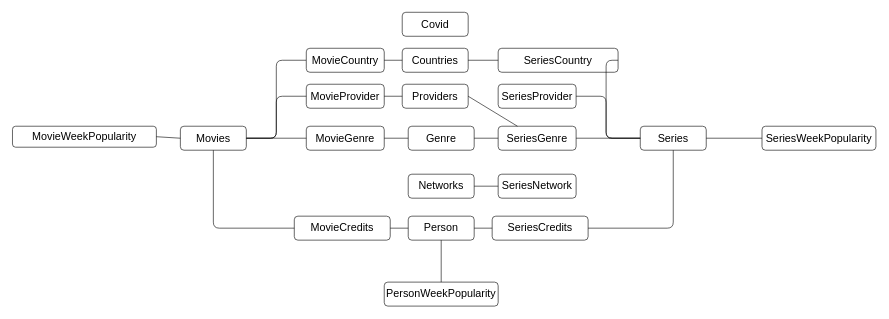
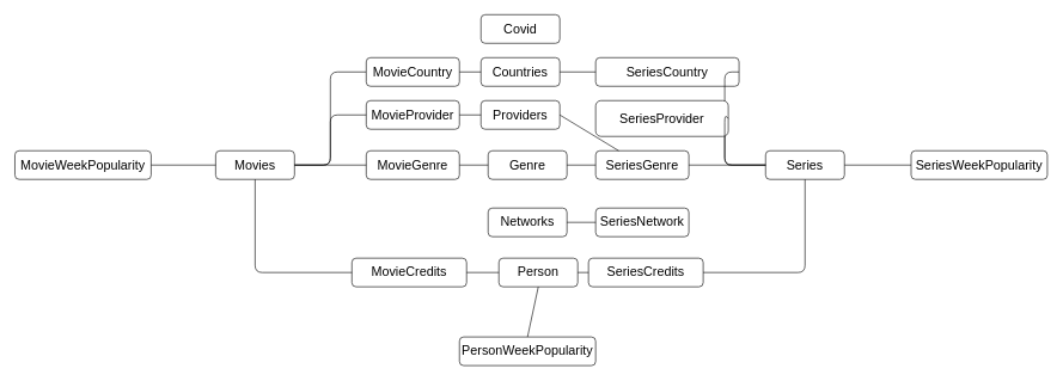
- <mxCell id="28" value="&lt;font style=&quot;font-size: 18px&quot;&gt;SeriesProvider&lt;/font&gt;" style="rounded=1;whiteSpace=wrap;html=1;" vertex="1" parent="1"><mxGeometry x="830" y="140" width="130" height="40" as="geometry" /></mxCell>
+ <mxCell id="28" value="&lt;font style=&quot;font-size: 18px&quot;&gt;SeriesProvider&lt;/font&gt;" style="rounded=1;whiteSpace=wrap;html=1;" vertex="1" parent="1"><mxGeometry x="830" y="140" width="185" height="50" as="geometry" /></mxCell>
- <mxCell id="17" value="&lt;font style=&quot;font-size: 18px&quot;&gt;MovieWeekPopularity&lt;/font&gt;" style="rounded=1;whiteSpace=wrap;html=1;" vertex="1" parent="1"><mxGeometry x="20" y="210" width="240" height="35" as="geometry" /></mxCell>
+ <mxCell id="17" value="&lt;font style=&quot;font-size: 18px&quot;&gt;MovieWeekPopularity&lt;/font&gt;" style="rounded=1;whiteSpace=wrap;html=1;" vertex="1" parent="1"><mxGeometry x="20" y="210" width="190" height="40" as="geometry" /></mxCell>
- <mxCell id="33" value="&lt;font style=&quot;font-size: 18px&quot;&gt;Person&lt;/font&gt;" style="rounded=1;whiteSpace=wrap;html=1;" vertex="1" parent="1"><mxGeometry x="680" y="360" width="110" height="40" as="geometry" /></mxCell>
+ <mxCell id="33" value="&lt;font style=&quot;font-size: 18px&quot;&gt;Person&lt;/font&gt;" style="rounded=1;whiteSpace=wrap;html=1;" vertex="1" parent="1"><mxGeometry x="695" y="360" width="110" height="40" as="geometry" /></mxCell>
